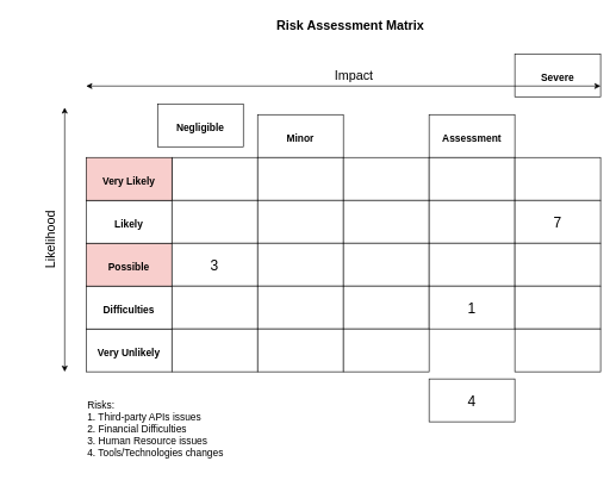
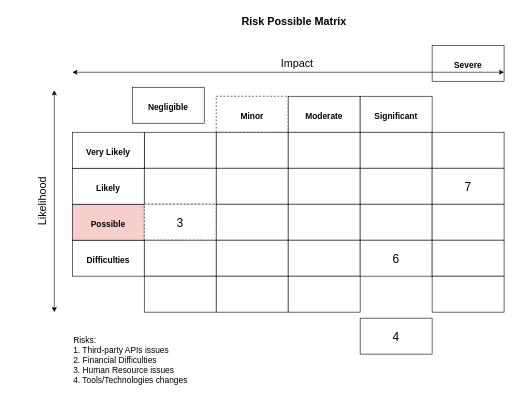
- <mxCell id="38" value="&lt;b&gt;&lt;font style=&quot;font-size: 18px;&quot;&gt;Risk Assessment Matrix&lt;/font&gt;&lt;/b&gt;" style="text;html=1;strokeColor=none;fillColor=none;align=center;verticalAlign=middle;whiteSpace=wrap;rounded=0;fontSize=14;" vertex="1" parent="1"><mxGeometry x="370" y="20" width="240" height="30" as="geometry" /></mxCell>
+ <mxCell id="38" value="&lt;b&gt;&lt;font style=&quot;font-size: 18px;&quot;&gt;Risk Possible Matrix&lt;/font&gt;&lt;/b&gt;" style="text;html=1;strokeColor=none;fillColor=none;align=center;verticalAlign=middle;whiteSpace=wrap;rounded=0;fontSize=14;" vertex="1" parent="1"><mxGeometry x="370" y="20" width="240" height="30" as="geometry" /></mxCell>
- <mxCell id="3" value="&lt;font style=&quot;font-size: 14px;&quot;&gt;&lt;b&gt;Minor&lt;/b&gt;&lt;/font&gt;" style="rounded=0;whiteSpace=wrap;html=1;fontSize=20;" vertex="1" parent="1"><mxGeometry x="360" y="160" width="120" height="60" as="geometry" /></mxCell>
+ <mxCell id="3" value="&lt;font style=&quot;font-size: 14px;&quot;&gt;&lt;b&gt;Minor&lt;/b&gt;&lt;/font&gt;" style="rounded=0;whiteSpace=wrap;html=1;fontSize=20;dashed=1;" vertex="1" parent="1"><mxGeometry x="360" y="160" width="120" height="60" as="geometry" /></mxCell>
+ <mxCell id="4" value="&lt;font style=&quot;font-size: 14px;&quot;&gt;&lt;b&gt;Moderate&lt;/b&gt;&lt;/font&gt;" style="rounded=0;whiteSpace=wrap;html=1;fontSize=20;" vertex="1" parent="1"><mxGeometry x="480" y="160" width="120" height="60" as="geometry" /></mxCell>
- <mxCell id="5" value="&lt;font style=&quot;font-size: 14px;&quot;&gt;&lt;b&gt;Assessment&lt;/b&gt;&lt;/font&gt;" style="rounded=0;whiteSpace=wrap;html=1;fontSize=20;" vertex="1" parent="1"><mxGeometry x="600" y="160" width="120" height="60" as="geometry" /></mxCell>
+ <mxCell id="5" value="&lt;font style=&quot;font-size: 14px;&quot;&gt;&lt;b&gt;Significant&lt;/b&gt;&lt;/font&gt;" style="rounded=0;whiteSpace=wrap;html=1;fontSize=20;" vertex="1" parent="1"><mxGeometry x="600" y="160" width="120" height="60" as="geometry" /></mxCell>
- <mxCell id="12" value="&lt;font style=&quot;font-size: 14px;&quot;&gt;&lt;b&gt;Very Likely&lt;/b&gt;&lt;/font&gt;" style="rounded=0;whiteSpace=wrap;html=1;fontSize=20;fillColor=#f8cecc;" vertex="1" parent="1"><mxGeometry x="120" y="220" width="120" height="60" as="geometry" /></mxCell>
+ <mxCell id="12" value="&lt;font style=&quot;font-size: 14px;&quot;&gt;&lt;b&gt;Very Likely&lt;/b&gt;&lt;/font&gt;" style="rounded=0;whiteSpace=wrap;html=1;fontSize=20;" vertex="1" parent="1"><mxGeometry x="120" y="220" width="120" height="60" as="geometry" /></mxCell>
- <mxCell id="23" value="3" style="rounded=0;whiteSpace=wrap;html=1;fontSize=20;" vertex="1" parent="1"><mxGeometry x="240" y="340" width="120" height="60" as="geometry" /></mxCell>
+ <mxCell id="23" value="3" style="rounded=0;whiteSpace=wrap;html=1;fontSize=20;dashed=1;" vertex="1" parent="1"><mxGeometry x="240" y="340" width="120" height="60" as="geometry" /></mxCell>
- <mxCell id="31" value="1" style="rounded=0;whiteSpace=wrap;html=1;fontSize=20;" vertex="1" parent="1"><mxGeometry x="600" y="400" width="120" height="60" as="geometry" /></mxCell>
+ <mxCell id="31" value="6" style="rounded=0;whiteSpace=wrap;html=1;fontSize=20;" vertex="1" parent="1"><mxGeometry x="600" y="400" width="120" height="60" as="geometry" /></mxCell>
- <mxCell id="8" value="&lt;font style=&quot;font-size: 14px;&quot;&gt;&lt;b&gt;Very Unlikely&lt;/b&gt;&lt;/font&gt;" style="rounded=0;whiteSpace=wrap;html=1;fontSize=20;" vertex="1" parent="1"><mxGeometry x="120" y="460" width="120" height="60" as="geometry" /></mxCell>
